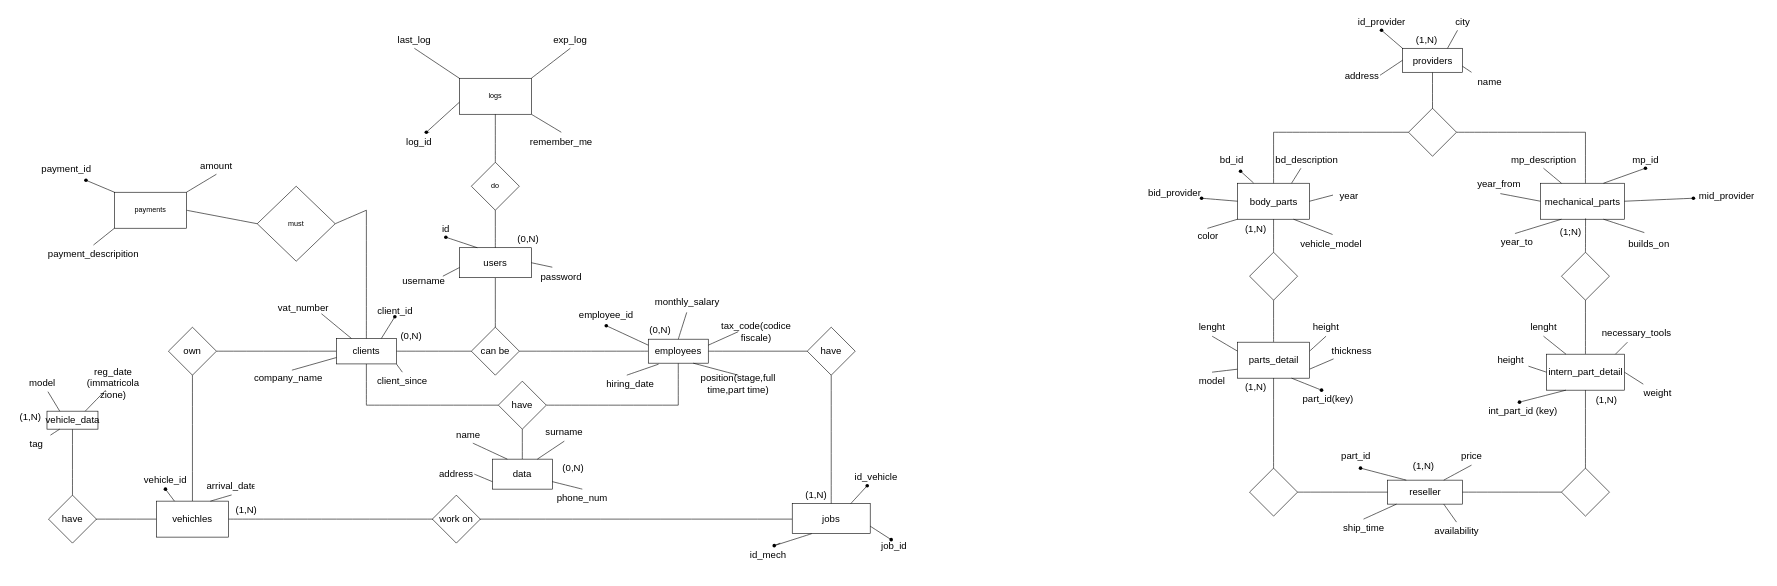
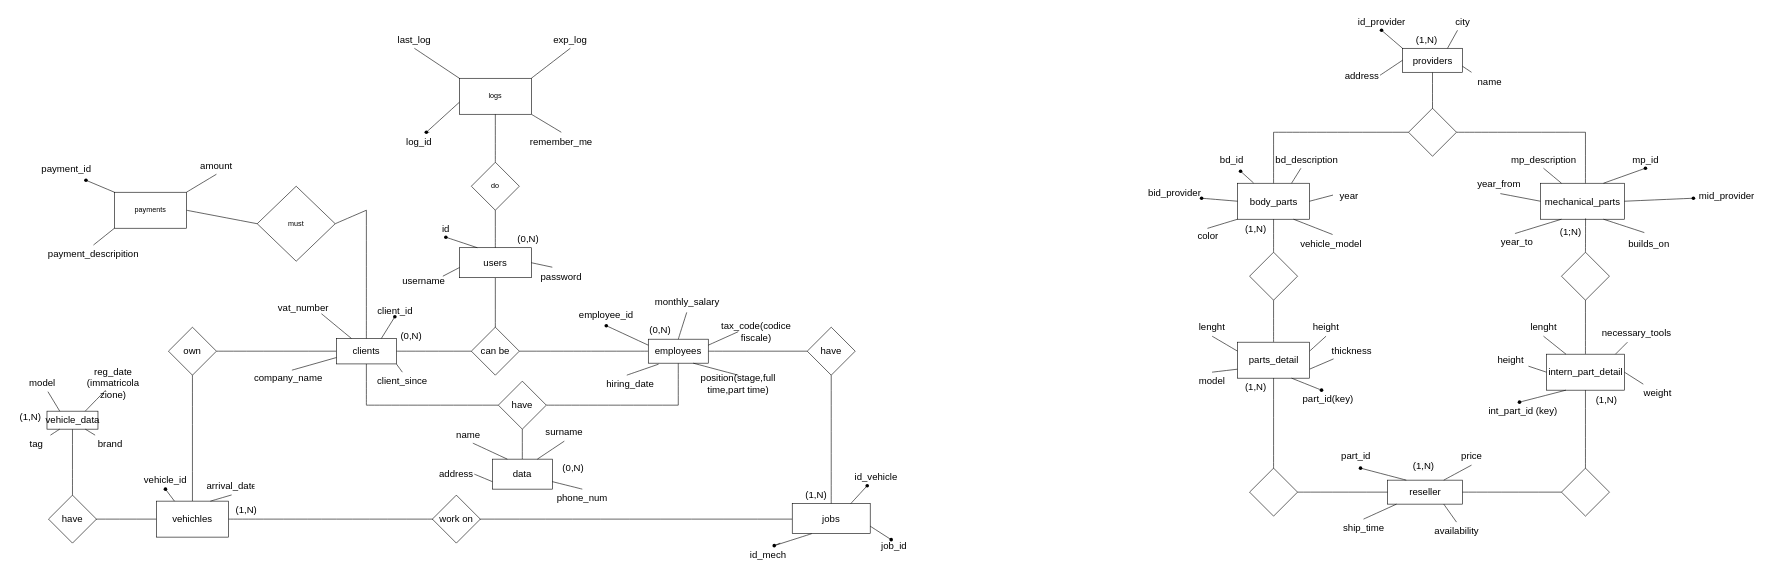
+ <mxCell id="119" value="" style="endArrow=none;html=1;rounded=0;fontSize=12;startSize=8;endSize=8;curved=1;exitX=0.75;exitY=1;exitDx=0;exitDy=0;" parent="1" source="116" target="120" edge="1"><mxGeometry width="50" height="50" relative="1" as="geometry"><mxPoint x="140" y="680" as="sourcePoint" /><mxPoint x="160" y="630" as="targetPoint" /></mxGeometry></mxCell>
+ <mxCell id="120" value="brand" style="text;html=1;strokeColor=none;fillColor=none;align=center;verticalAlign=middle;whiteSpace=wrap;rounded=0;fontSize=16;" parent="1" vertex="1"><mxGeometry x="152.5" y="725" width="60" height="30" as="geometry" /></mxCell>
